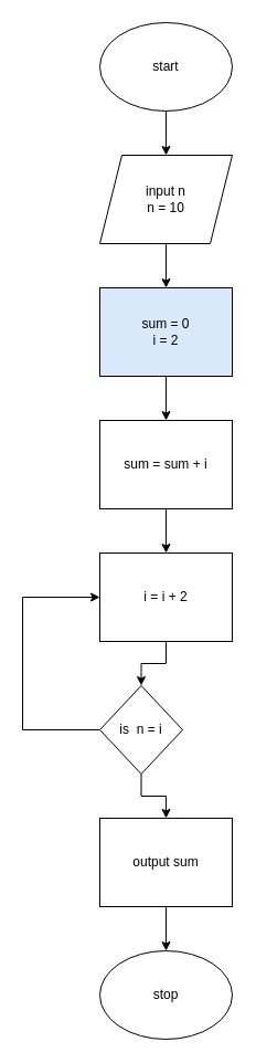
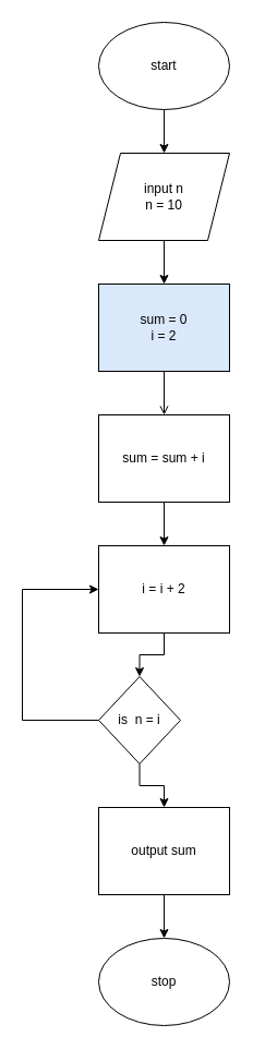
- <mxCell id="6" style="edgeStyle=orthogonalEdgeStyle;rounded=0;orthogonalLoop=1;jettySize=auto;html=1;" edge="1" parent="1" source="7" target="11"><mxGeometry relative="1" as="geometry" /></mxCell>
+ <mxCell id="6" style="edgeStyle=orthogonalEdgeStyle;rounded=0;orthogonalLoop=1;jettySize=auto;html=1;endArrow=open;" edge="1" parent="1" source="7" target="11"><mxGeometry relative="1" as="geometry" /></mxCell>
